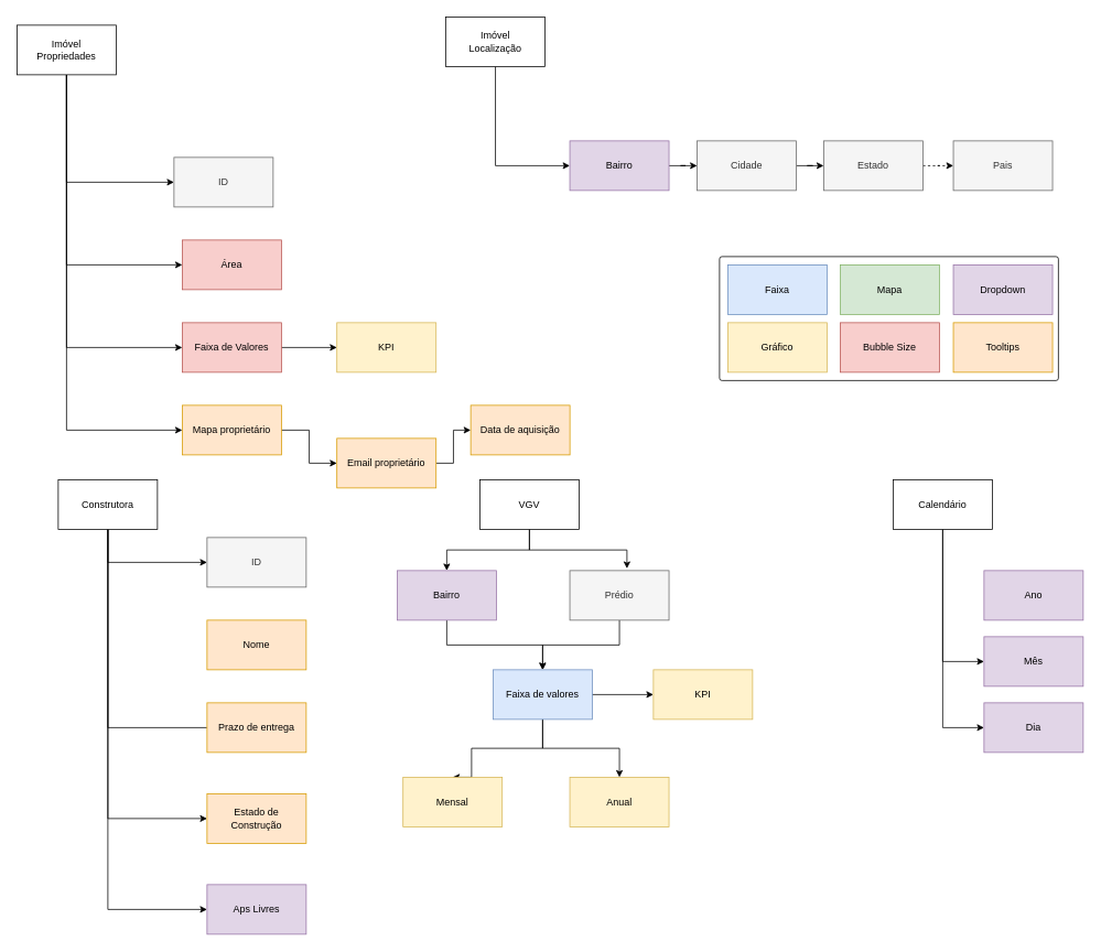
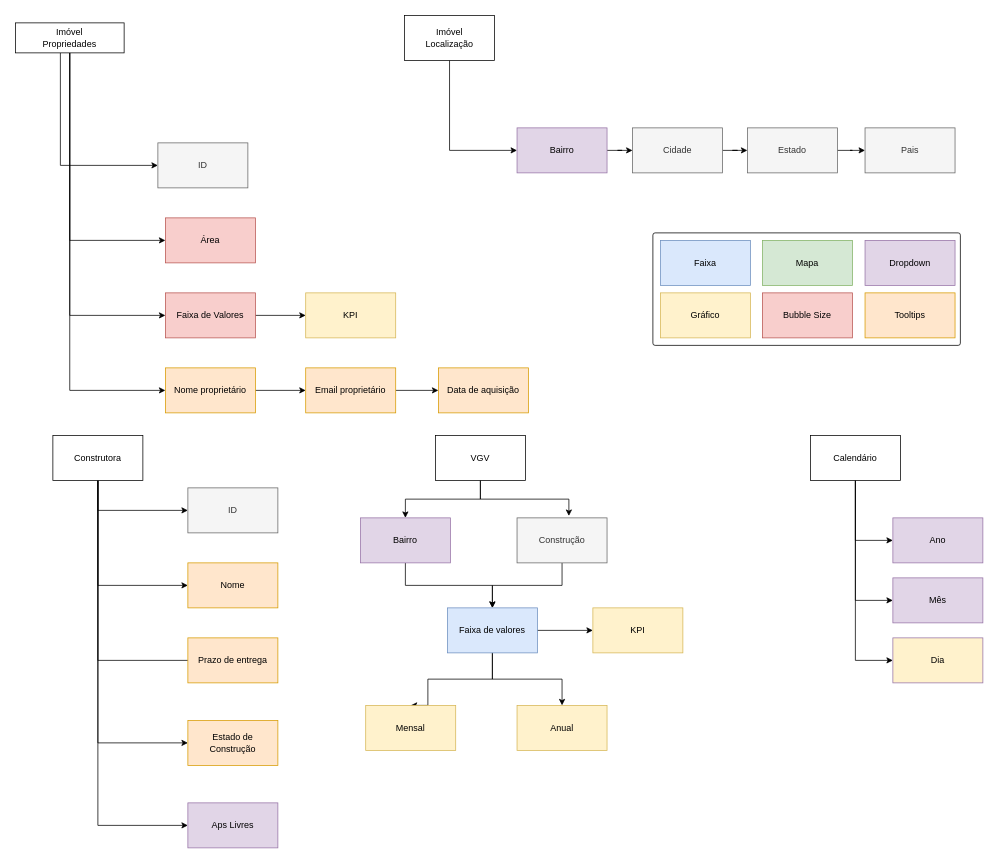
- <mxCell id="8" value="Imóvel&lt;br&gt;Propriedades" style="rounded=0;whiteSpace=wrap;html=1;" parent="1" vertex="1"><mxGeometry x="20" y="30" width="120" height="60" as="geometry" /></mxCell>
+ <mxCell id="8" value="Imóvel&lt;br&gt;Propriedades" style="rounded=0;whiteSpace=wrap;html=1;" parent="1" vertex="1"><mxGeometry x="20" y="30" width="145" height="40" as="geometry" /></mxCell>
- <mxCell id="56" value="" style="edgeStyle=orthogonalEdgeStyle;rounded=0;orthogonalLoop=1;jettySize=auto;html=1;dashed=1;" parent="1" source="57" target="58" edge="1"><mxGeometry relative="1" as="geometry" /></mxCell>
+ <mxCell id="56" value="" style="edgeStyle=orthogonalEdgeStyle;rounded=0;orthogonalLoop=1;jettySize=auto;html=1;" parent="1" source="57" target="58" edge="1"><mxGeometry relative="1" as="geometry" /></mxCell>
- <mxCell id="22" value="Mapa proprietário" style="rounded=0;whiteSpace=wrap;html=1;fillColor=#ffe6cc;strokeColor=#d79b00;" parent="1" vertex="1"><mxGeometry x="220" y="490" width="120" height="60" as="geometry" /></mxCell>
+ <mxCell id="22" value="Nome proprietário" style="rounded=0;whiteSpace=wrap;html=1;fillColor=#ffe6cc;strokeColor=#d79b00;" parent="1" vertex="1"><mxGeometry x="220" y="490" width="120" height="60" as="geometry" /></mxCell>
- <mxCell id="23" value="Data de aquisição" style="rounded=0;whiteSpace=wrap;html=1;fillColor=#ffe6cc;strokeColor=#d79b00;" parent="1" vertex="1"><mxGeometry x="569" y="490" width="120" height="60" as="geometry" /></mxCell>
+ <mxCell id="23" value="Data de aquisição" style="rounded=0;whiteSpace=wrap;html=1;fillColor=#ffe6cc;strokeColor=#d79b00;" parent="1" vertex="1"><mxGeometry x="584" y="490" width="120" height="60" as="geometry" /></mxCell>
- <mxCell id="27" value="Email proprietário" style="rounded=0;whiteSpace=wrap;html=1;fillColor=#ffe6cc;strokeColor=#d79b00;" parent="1" vertex="1"><mxGeometry x="407.11" y="530" width="120" height="60" as="geometry" /></mxCell>
+ <mxCell id="27" value="Email proprietário" style="rounded=0;whiteSpace=wrap;html=1;fillColor=#ffe6cc;strokeColor=#d79b00;" parent="1" vertex="1"><mxGeometry x="407.11" y="490" width="120" height="60" as="geometry" /></mxCell>
- <mxCell id="3" value="Prédio" style="rounded=0;whiteSpace=wrap;html=1;fillColor=#f5f5f5;strokeColor=#666666;fontColor=#333333;" parent="1" vertex="1"><mxGeometry x="688.89" y="690" width="120" height="60" as="geometry" /></mxCell>
+ <mxCell id="3" value="Construção" style="rounded=0;whiteSpace=wrap;html=1;fillColor=#f5f5f5;strokeColor=#666666;fontColor=#333333;" parent="1" vertex="1"><mxGeometry x="688.89" y="690" width="120" height="60" as="geometry" /></mxCell>
+ <mxCell id="60" style="edgeStyle=orthogonalEdgeStyle;rounded=0;orthogonalLoop=1;jettySize=auto;html=1;entryX=0;entryY=0.5;entryDx=0;entryDy=0;" parent="1" source="63" target="64" edge="1"><mxGeometry relative="1" as="geometry" /></mxCell>
+ <mxCell id="31" style="edgeStyle=orthogonalEdgeStyle;rounded=0;orthogonalLoop=1;jettySize=auto;html=1;entryX=0;entryY=0.5;entryDx=0;entryDy=0;" parent="1" source="35" target="37" edge="1"><mxGeometry relative="1" as="geometry"><Array as="points"><mxPoint x="130" y="780" /></Array></mxGeometry></mxCell>
- <mxCell id="66" value="Dia" style="rounded=0;whiteSpace=wrap;html=1;fillColor=#e1d5e7;strokeColor=#9673a6;" parent="1" vertex="1"><mxGeometry x="1190" y="850" width="120" height="60" as="geometry" /></mxCell>
+ <mxCell id="66" value="Dia" style="rounded=0;whiteSpace=wrap;html=1;fillColor=#fff2cc;strokeColor=#9673a6;" parent="1" vertex="1"><mxGeometry x="1190" y="850" width="120" height="60" as="geometry" /></mxCell>
